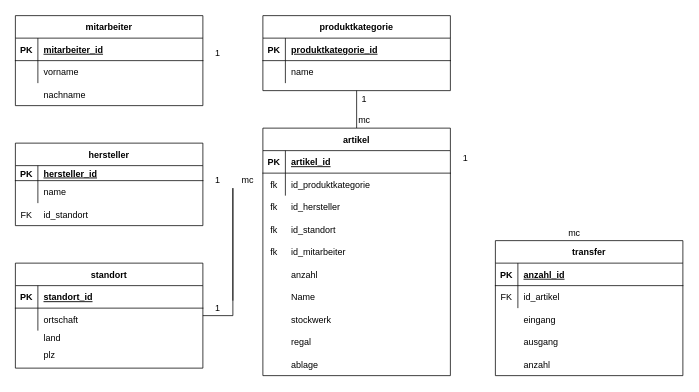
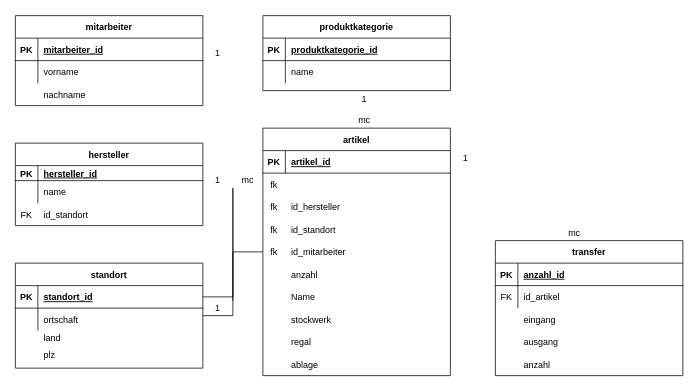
- <mxCell id="40" style="edgeStyle=orthogonalEdgeStyle;rounded=0;orthogonalLoop=1;jettySize=auto;html=1;endArrow=none;endFill=0;" parent="1" source="42" target="57" edge="1"><mxGeometry relative="1" as="geometry" /></mxCell>
+ <mxCell id="40" style="edgeStyle=orthogonalEdgeStyle;rounded=0;orthogonalLoop=1;jettySize=auto;html=1;endArrow=none;endFill=0;" parent="1" source="42" target="28" edge="1"><mxGeometry relative="1" as="geometry" /></mxCell>
- <mxCell id="48" value="id_produktkategorie" style="shape=partialRectangle;overflow=hidden;connectable=0;fillColor=none;top=0;left=0;bottom=0;right=0;align=left;spacingLeft=6;" parent="46" vertex="1"><mxGeometry x="30" width="220" height="30" as="geometry" /></mxCell>
